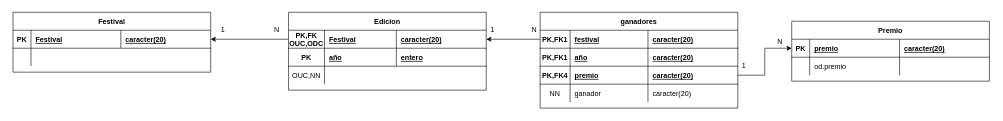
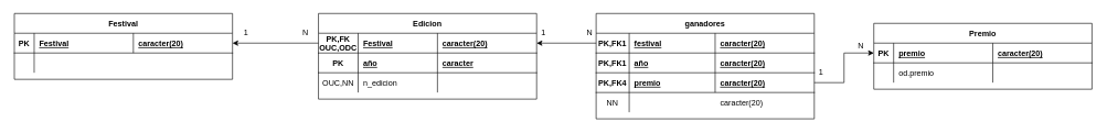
- <mxCell id="18" value="entero" style="shape=partialRectangle;connectable=0;fillColor=none;top=0;left=0;bottom=0;right=0;align=left;spacingLeft=6;fontStyle=5;overflow=hidden;" vertex="1" parent="15"><mxGeometry x="180" width="150" height="30" as="geometry"><mxRectangle width="150" height="30" as="alternateBounds" /></mxGeometry></mxCell>
+ <mxCell id="18" value="caracter" style="shape=partialRectangle;connectable=0;fillColor=none;top=0;left=0;bottom=0;right=0;align=left;spacingLeft=6;fontStyle=5;overflow=hidden;" vertex="1" parent="15"><mxGeometry x="180" width="150" height="30" as="geometry"><mxRectangle width="150" height="30" as="alternateBounds" /></mxGeometry></mxCell>
+ <mxCell id="21" value="n_edicion" style="shape=partialRectangle;connectable=0;fillColor=none;top=0;left=0;bottom=0;right=0;align=left;spacingLeft=6;overflow=hidden;" vertex="1" parent="19"><mxGeometry x="60" width="120" height="30" as="geometry"><mxRectangle width="120" height="30" as="alternateBounds" /></mxGeometry></mxCell>
- <mxCell id="47" value="ganador" style="shape=partialRectangle;connectable=0;fillColor=none;top=0;left=0;bottom=0;right=0;align=left;spacingLeft=6;overflow=hidden;" vertex="1" parent="45"><mxGeometry x="50" width="130" height="30" as="geometry"><mxRectangle width="130" height="30" as="alternateBounds" /></mxGeometry></mxCell>
